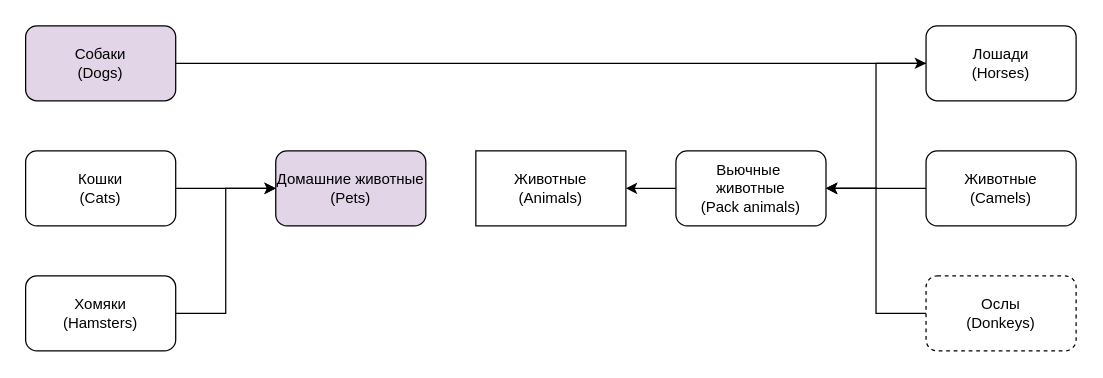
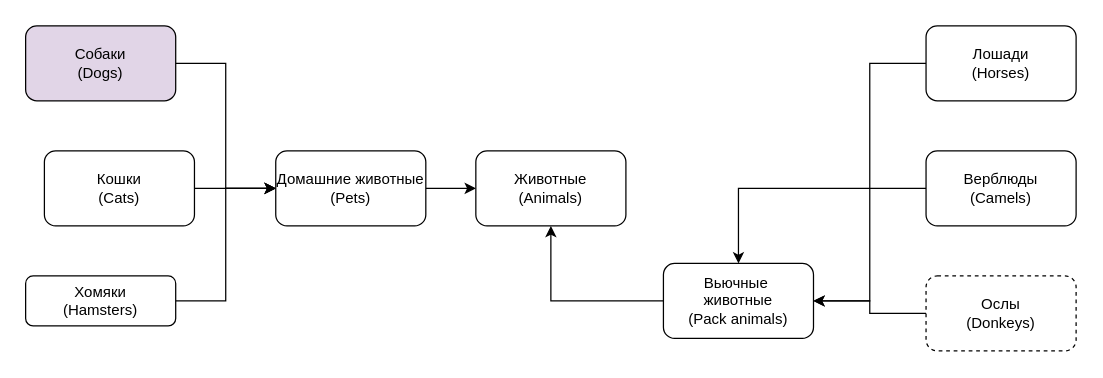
- <mxCell id="2" value="" style="edgeStyle=orthogonalEdgeStyle;rounded=0;orthogonalLoop=1;jettySize=auto;html=1;" edge="1" parent="1" source="3" target="16"><mxGeometry relative="1" as="geometry" /></mxCell>
+ <mxCell id="2" value="" style="edgeStyle=orthogonalEdgeStyle;rounded=0;orthogonalLoop=1;jettySize=auto;html=1;entryX=0;entryY=0.5;entryDx=0;entryDy=0;" edge="1" parent="1" source="3" target="9"><mxGeometry relative="1" as="geometry" /></mxCell>
- <mxCell id="5" value="Кошки&lt;br&gt;(Cats)" style="rounded=1;whiteSpace=wrap;html=1;" vertex="1" parent="1"><mxGeometry x="20" y="120" width="120" height="60" as="geometry" /></mxCell>
+ <mxCell id="5" value="Кошки&lt;br&gt;(Cats)" style="rounded=1;whiteSpace=wrap;html=1;" vertex="1" parent="1"><mxGeometry x="35" y="120" width="120" height="60" as="geometry" /></mxCell>
- <mxCell id="9" value="Домашние животные&lt;br&gt;(Pets)" style="whiteSpace=wrap;html=1;rounded=1;fillColor=#e1d5e7;" vertex="1" parent="1"><mxGeometry x="220" y="120" width="120" height="60" as="geometry" /></mxCell>
+ <mxCell id="9" value="Домашние животные&lt;br&gt;(Pets)" style="whiteSpace=wrap;html=1;rounded=1;" vertex="1" parent="1"><mxGeometry x="220" y="120" width="120" height="60" as="geometry" /></mxCell>
+ <mxCell id="8" value="" style="edgeStyle=orthogonalEdgeStyle;rounded=0;orthogonalLoop=1;jettySize=auto;html=1;" edge="1" parent="1" source="9" target="10"><mxGeometry relative="1" as="geometry" /></mxCell>
- <mxCell id="10" value="Животные&lt;br&gt;(Animals)" style="whiteSpace=wrap;html=1;rounded=0;" vertex="1" parent="1"><mxGeometry x="380" y="120" width="120" height="60" as="geometry" /></mxCell>
+ <mxCell id="10" value="Животные&lt;br&gt;(Animals)" style="whiteSpace=wrap;html=1;rounded=1;" vertex="1" parent="1"><mxGeometry x="380" y="120" width="120" height="60" as="geometry" /></mxCell>
- <mxCell id="12" value="Вьючные&amp;nbsp;&lt;br&gt;животные&lt;br&gt;(Pack animals)" style="rounded=1;whiteSpace=wrap;html=1;" vertex="1" parent="1"><mxGeometry x="540" y="120" width="120" height="60" as="geometry" /></mxCell>
+ <mxCell id="12" value="Вьючные&amp;nbsp;&lt;br&gt;животные&lt;br&gt;(Pack animals)" style="rounded=1;whiteSpace=wrap;html=1;" vertex="1" parent="1"><mxGeometry x="530" y="210" width="120" height="60" as="geometry" /></mxCell>
- <mxCell id="14" value="Животные&lt;br&gt;(Camels)" style="rounded=1;whiteSpace=wrap;html=1;" vertex="1" parent="1"><mxGeometry x="740" y="120" width="120" height="60" as="geometry" /></mxCell>
+ <mxCell id="14" value="Верблюды&lt;br&gt;(Camels)" style="rounded=1;whiteSpace=wrap;html=1;" vertex="1" parent="1"><mxGeometry x="740" y="120" width="120" height="60" as="geometry" /></mxCell>
- <mxCell id="7" value="Хомяки&lt;br&gt;(Hamsters)" style="rounded=1;whiteSpace=wrap;html=1;" vertex="1" parent="1"><mxGeometry x="20" y="220" width="120" height="60" as="geometry" /></mxCell>
+ <mxCell id="7" value="Хомяки&lt;br&gt;(Hamsters)" style="rounded=1;whiteSpace=wrap;html=1;" vertex="1" parent="1"><mxGeometry x="20" y="220" width="120" height="40" as="geometry" /></mxCell>
